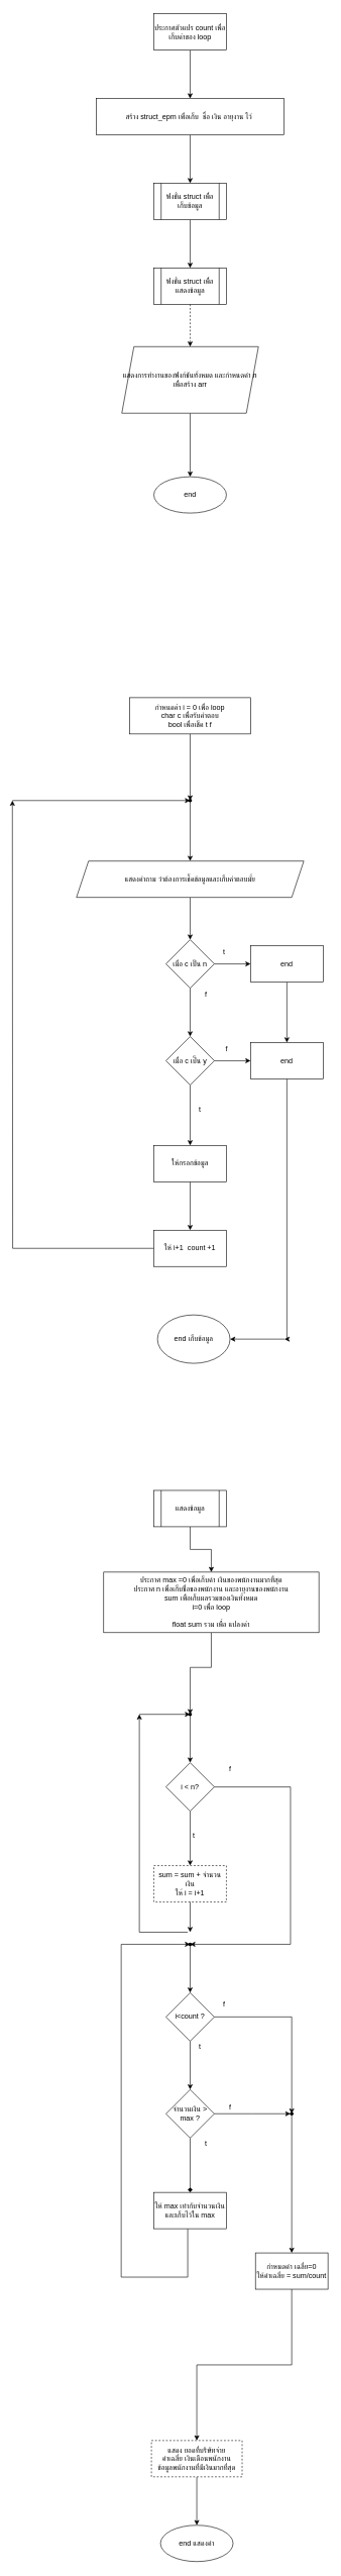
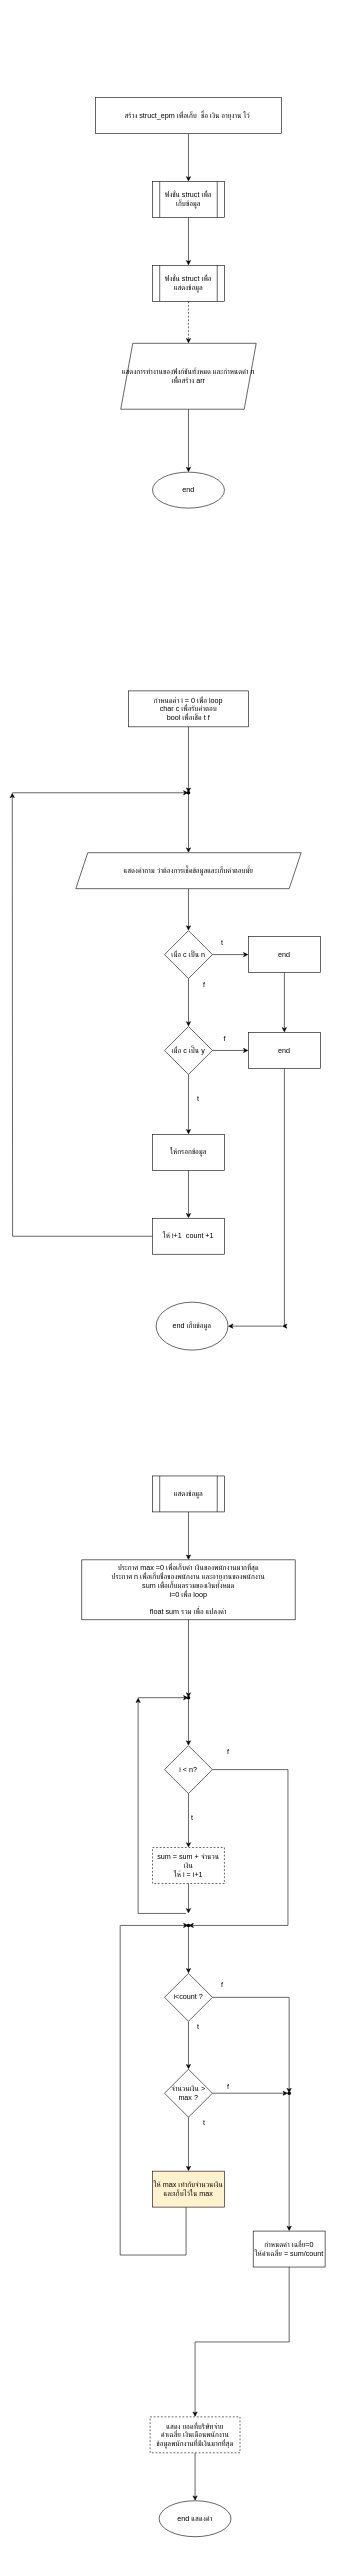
- <mxCell id="3" value="ประกาศตัวแปร count เพื่อเก็บค่าของ loop" style="whiteSpace=wrap;html=1;" vertex="1" parent="1"><mxGeometry x="254" y="20" width="120" height="60" as="geometry" /></mxCell>
- <mxCell id="2" value="" style="edgeStyle=orthogonalEdgeStyle;rounded=0;orthogonalLoop=1;jettySize=auto;html=1;" edge="1" parent="1" source="3" target="5"><mxGeometry relative="1" as="geometry" /></mxCell>
- <mxCell id="43" value="ประกาศ max =0 เพื่อเก็บค่า เงินของพนักงานมากที่สุด&lt;br&gt;ประกาศ n เพื่อเก็บชื่อของพนักงาน และอายุงานของพนักงาน&lt;br&gt;sum เพื่อเก็บผลรวมของเงินทั้งหมด&lt;br&gt;i=0 เพื่อ loop&lt;br&gt;&amp;nbsp;&lt;br&gt;float sum รวม เพื่อ แปลงค่า" style="whiteSpace=wrap;html=1;" vertex="1" parent="1"><mxGeometry x="171" y="2595" width="356" height="100" as="geometry" /></mxCell>
+ <mxCell id="43" value="ประกาศ max =0 เพื่อเก็บค่า เงินของพนักงานมากที่สุด&lt;br&gt;ประกาศ n เพื่อเก็บชื่อของพนักงาน และอายุงานของพนักงาน&lt;br&gt;sum เพื่อเก็บผลรวมของเงินทั้งหมด&lt;br&gt;i=0 เพื่อ loop&lt;br&gt;&amp;nbsp;&lt;br&gt;float sum รวม เพื่อ แปลงค่า" style="whiteSpace=wrap;html=1;" vertex="1" parent="1"><mxGeometry x="136" y="2600" width="356" height="100" as="geometry" /></mxCell>
- <mxCell id="61" value="" style="edgeStyle=orthogonalEdgeStyle;rounded=0;orthogonalLoop=1;jettySize=auto;html=1;endArrow=diamond;" edge="1" parent="1" source="62" target="66"><mxGeometry relative="1" as="geometry" /></mxCell>
+ <mxCell id="61" value="" style="edgeStyle=orthogonalEdgeStyle;rounded=0;orthogonalLoop=1;jettySize=auto;html=1;" edge="1" parent="1" source="62" target="66"><mxGeometry relative="1" as="geometry" /></mxCell>
- <mxCell id="66" value="ให้ max เท่ากับจำนวนเงิน และเก็บไว้ใน max" style="whiteSpace=wrap;html=1;sketch=0;" vertex="1" parent="1"><mxGeometry x="254" y="3620" width="120" height="60" as="geometry" /></mxCell>
+ <mxCell id="66" value="ให้ max เท่ากับจำนวนเงิน และเก็บไว้ใน max" style="whiteSpace=wrap;html=1;sketch=0;fillColor=#fff2cc;" vertex="1" parent="1"><mxGeometry x="254" y="3620" width="120" height="60" as="geometry" /></mxCell>
